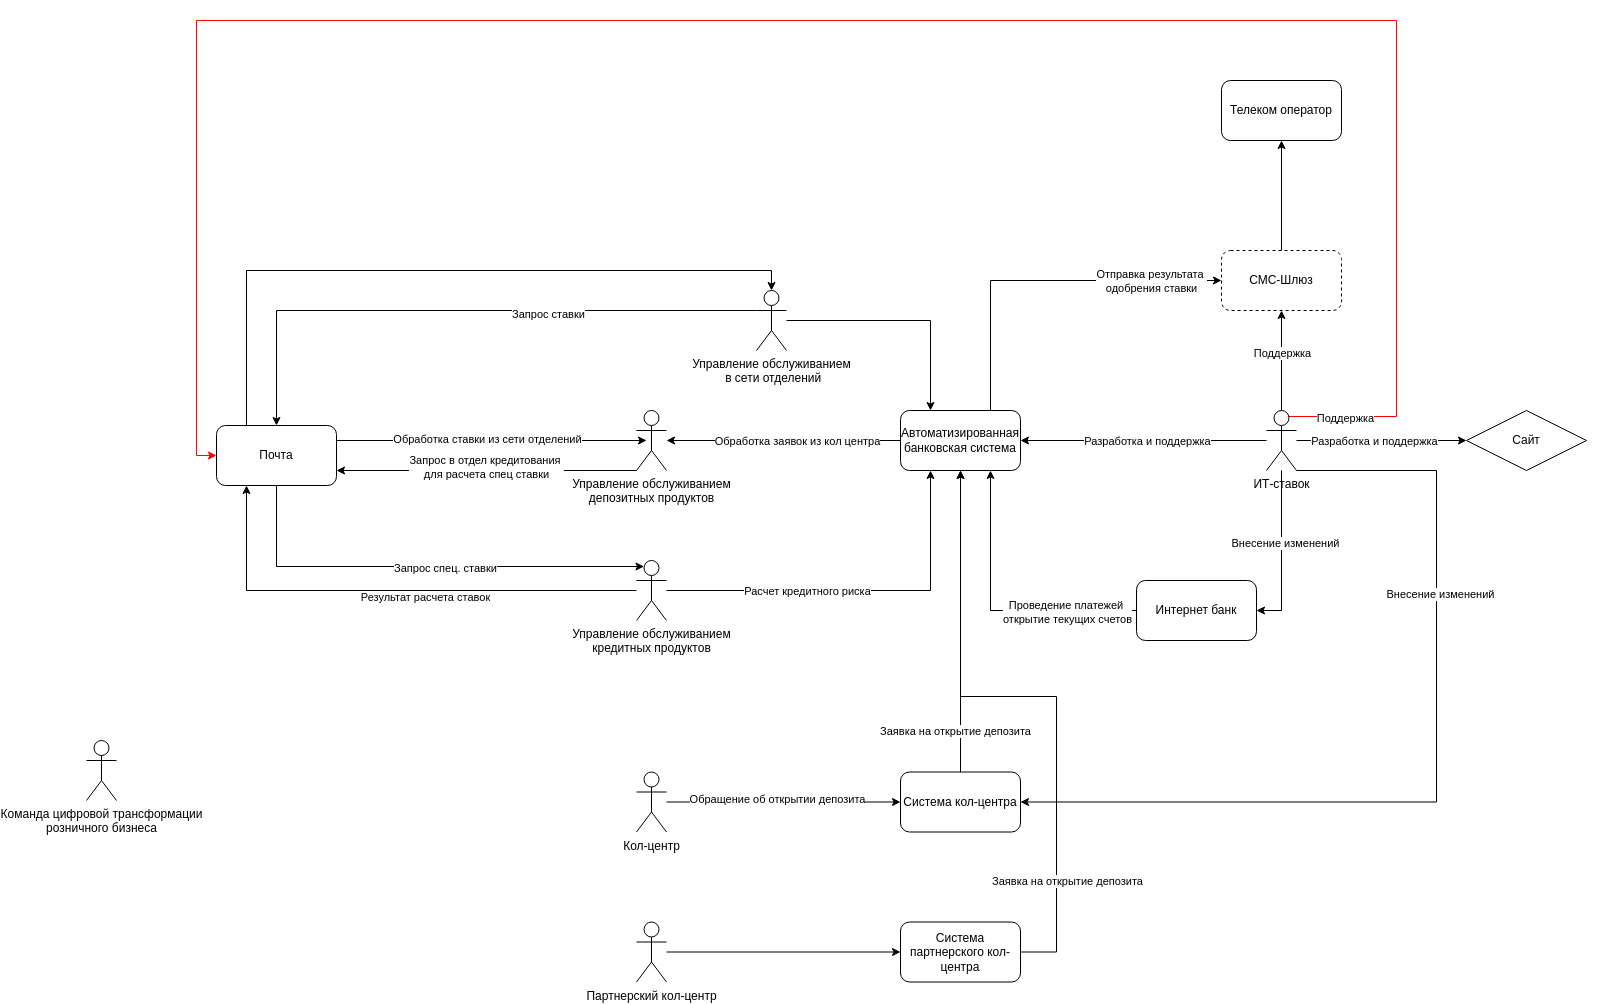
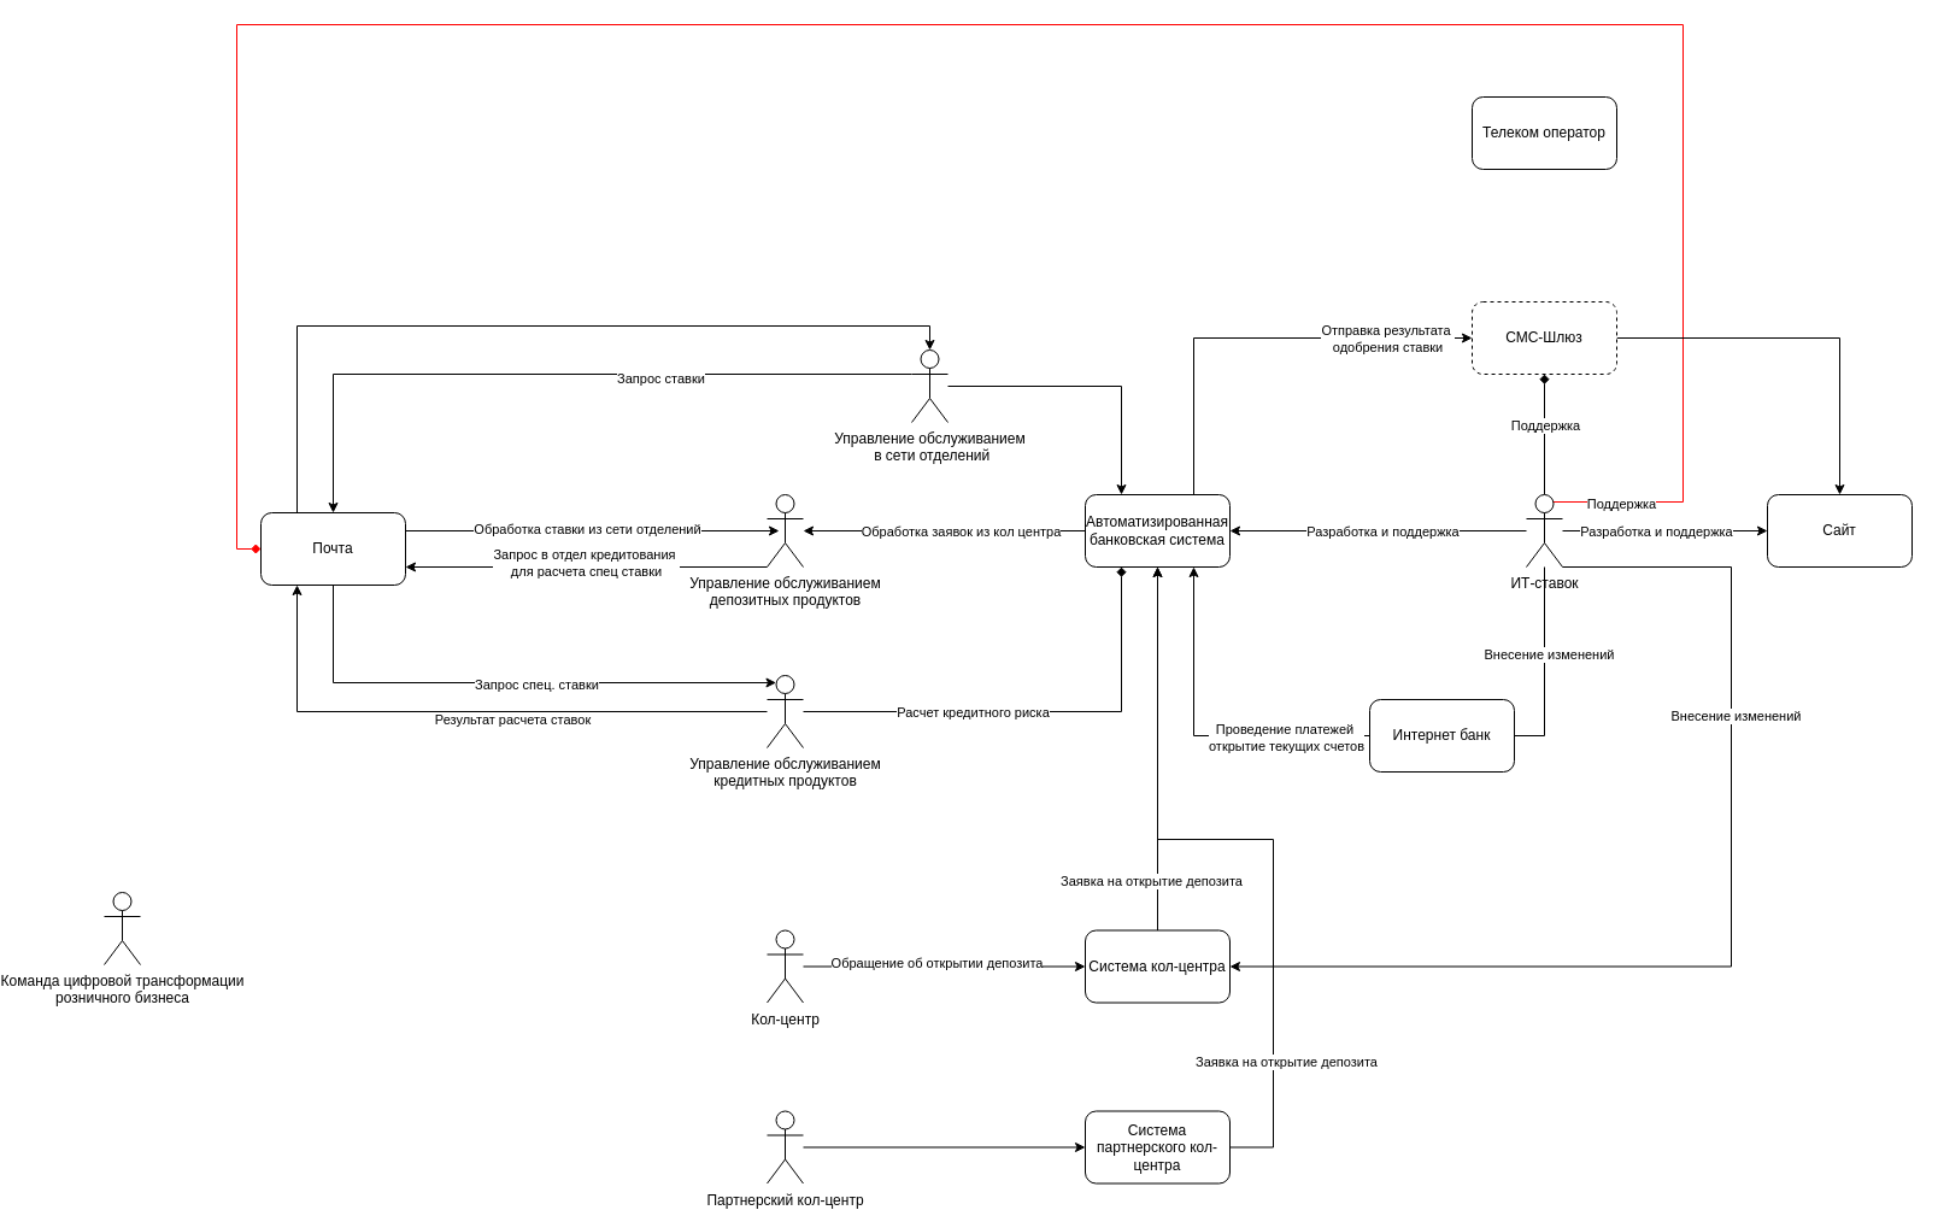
- <mxCell id="40" style="edgeStyle=orthogonalEdgeStyle;rounded=0;orthogonalLoop=1;jettySize=auto;html=1;entryX=0.5;entryY=1;entryDx=0;entryDy=0;" parent="1" source="41" target="42" edge="1"><mxGeometry relative="1" as="geometry" /></mxCell>
+ <mxCell id="40" style="edgeStyle=orthogonalEdgeStyle;rounded=0;orthogonalLoop=1;jettySize=auto;html=1;" parent="1" source="41" target="43" edge="1"><mxGeometry relative="1" as="geometry" /></mxCell>
- <mxCell id="22" style="edgeStyle=orthogonalEdgeStyle;rounded=0;orthogonalLoop=1;jettySize=auto;html=1;entryX=0.5;entryY=1;entryDx=0;entryDy=0;" parent="1" source="28" target="41" edge="1"><mxGeometry relative="1" as="geometry" /></mxCell>
+ <mxCell id="22" style="edgeStyle=orthogonalEdgeStyle;rounded=0;orthogonalLoop=1;jettySize=auto;html=1;entryX=0.5;entryY=1;entryDx=0;entryDy=0;endArrow=diamond;" parent="1" source="28" target="41" edge="1"><mxGeometry relative="1" as="geometry" /></mxCell>
- <mxCell id="43" value="Сайт" style="rhombus;whiteSpace=wrap;html=1;" parent="1" vertex="1"><mxGeometry x="1400" y="410" width="120" height="60" as="geometry" /></mxCell>
+ <mxCell id="43" value="Сайт" style="rounded=1;whiteSpace=wrap;html=1;" parent="1" vertex="1"><mxGeometry x="1400" y="410" width="120" height="60" as="geometry" /></mxCell>
- <mxCell id="26" style="edgeStyle=orthogonalEdgeStyle;rounded=0;orthogonalLoop=1;jettySize=auto;html=1;entryX=0;entryY=0.5;entryDx=0;entryDy=0;exitX=0.75;exitY=0.1;exitDx=0;exitDy=0;exitPerimeter=0;strokeColor=#FF0000;" edge="1" parent="1" source="28" target="50"><mxGeometry relative="1" as="geometry"><Array as="points"><mxPoint x="1330" y="416" /><mxPoint x="1330" y="20" /><mxPoint x="130" y="20" /><mxPoint x="130" y="455" /></Array></mxGeometry></mxCell>
+ <mxCell id="26" style="edgeStyle=orthogonalEdgeStyle;rounded=0;orthogonalLoop=1;jettySize=auto;html=1;entryX=0;entryY=0.5;entryDx=0;entryDy=0;exitX=0.75;exitY=0.1;exitDx=0;exitDy=0;exitPerimeter=0;strokeColor=#FF0000;endArrow=diamond;" edge="1" parent="1" source="28" target="50"><mxGeometry relative="1" as="geometry"><Array as="points"><mxPoint x="1330" y="416" /><mxPoint x="1330" y="20" /><mxPoint x="130" y="20" /><mxPoint x="130" y="455" /></Array></mxGeometry></mxCell>
- <mxCell id="6" style="edgeStyle=orthogonalEdgeStyle;rounded=0;orthogonalLoop=1;jettySize=auto;html=1;entryX=0.25;entryY=1;entryDx=0;entryDy=0;" parent="1" source="10" target="39" edge="1"><mxGeometry relative="1" as="geometry" /></mxCell>
+ <mxCell id="6" style="edgeStyle=orthogonalEdgeStyle;rounded=0;orthogonalLoop=1;jettySize=auto;html=1;entryX=0.25;entryY=1;entryDx=0;entryDy=0;endArrow=diamond;" parent="1" source="10" target="39" edge="1"><mxGeometry relative="1" as="geometry" /></mxCell>
- <mxCell id="18" style="edgeStyle=orthogonalEdgeStyle;rounded=0;orthogonalLoop=1;jettySize=auto;html=1;entryX=1;entryY=0.5;entryDx=0;entryDy=0;" parent="1" source="28" target="47" edge="1"><mxGeometry relative="1" as="geometry"><Array as="points"><mxPoint x="1215" y="610" /></Array></mxGeometry></mxCell>
+ <mxCell id="18" style="edgeStyle=orthogonalEdgeStyle;rounded=0;orthogonalLoop=1;jettySize=auto;html=1;entryX=1;entryY=0.5;entryDx=0;entryDy=0;endArrow=none;" parent="1" source="28" target="47" edge="1"><mxGeometry relative="1" as="geometry"><Array as="points"><mxPoint x="1215" y="610" /></Array></mxGeometry></mxCell>
